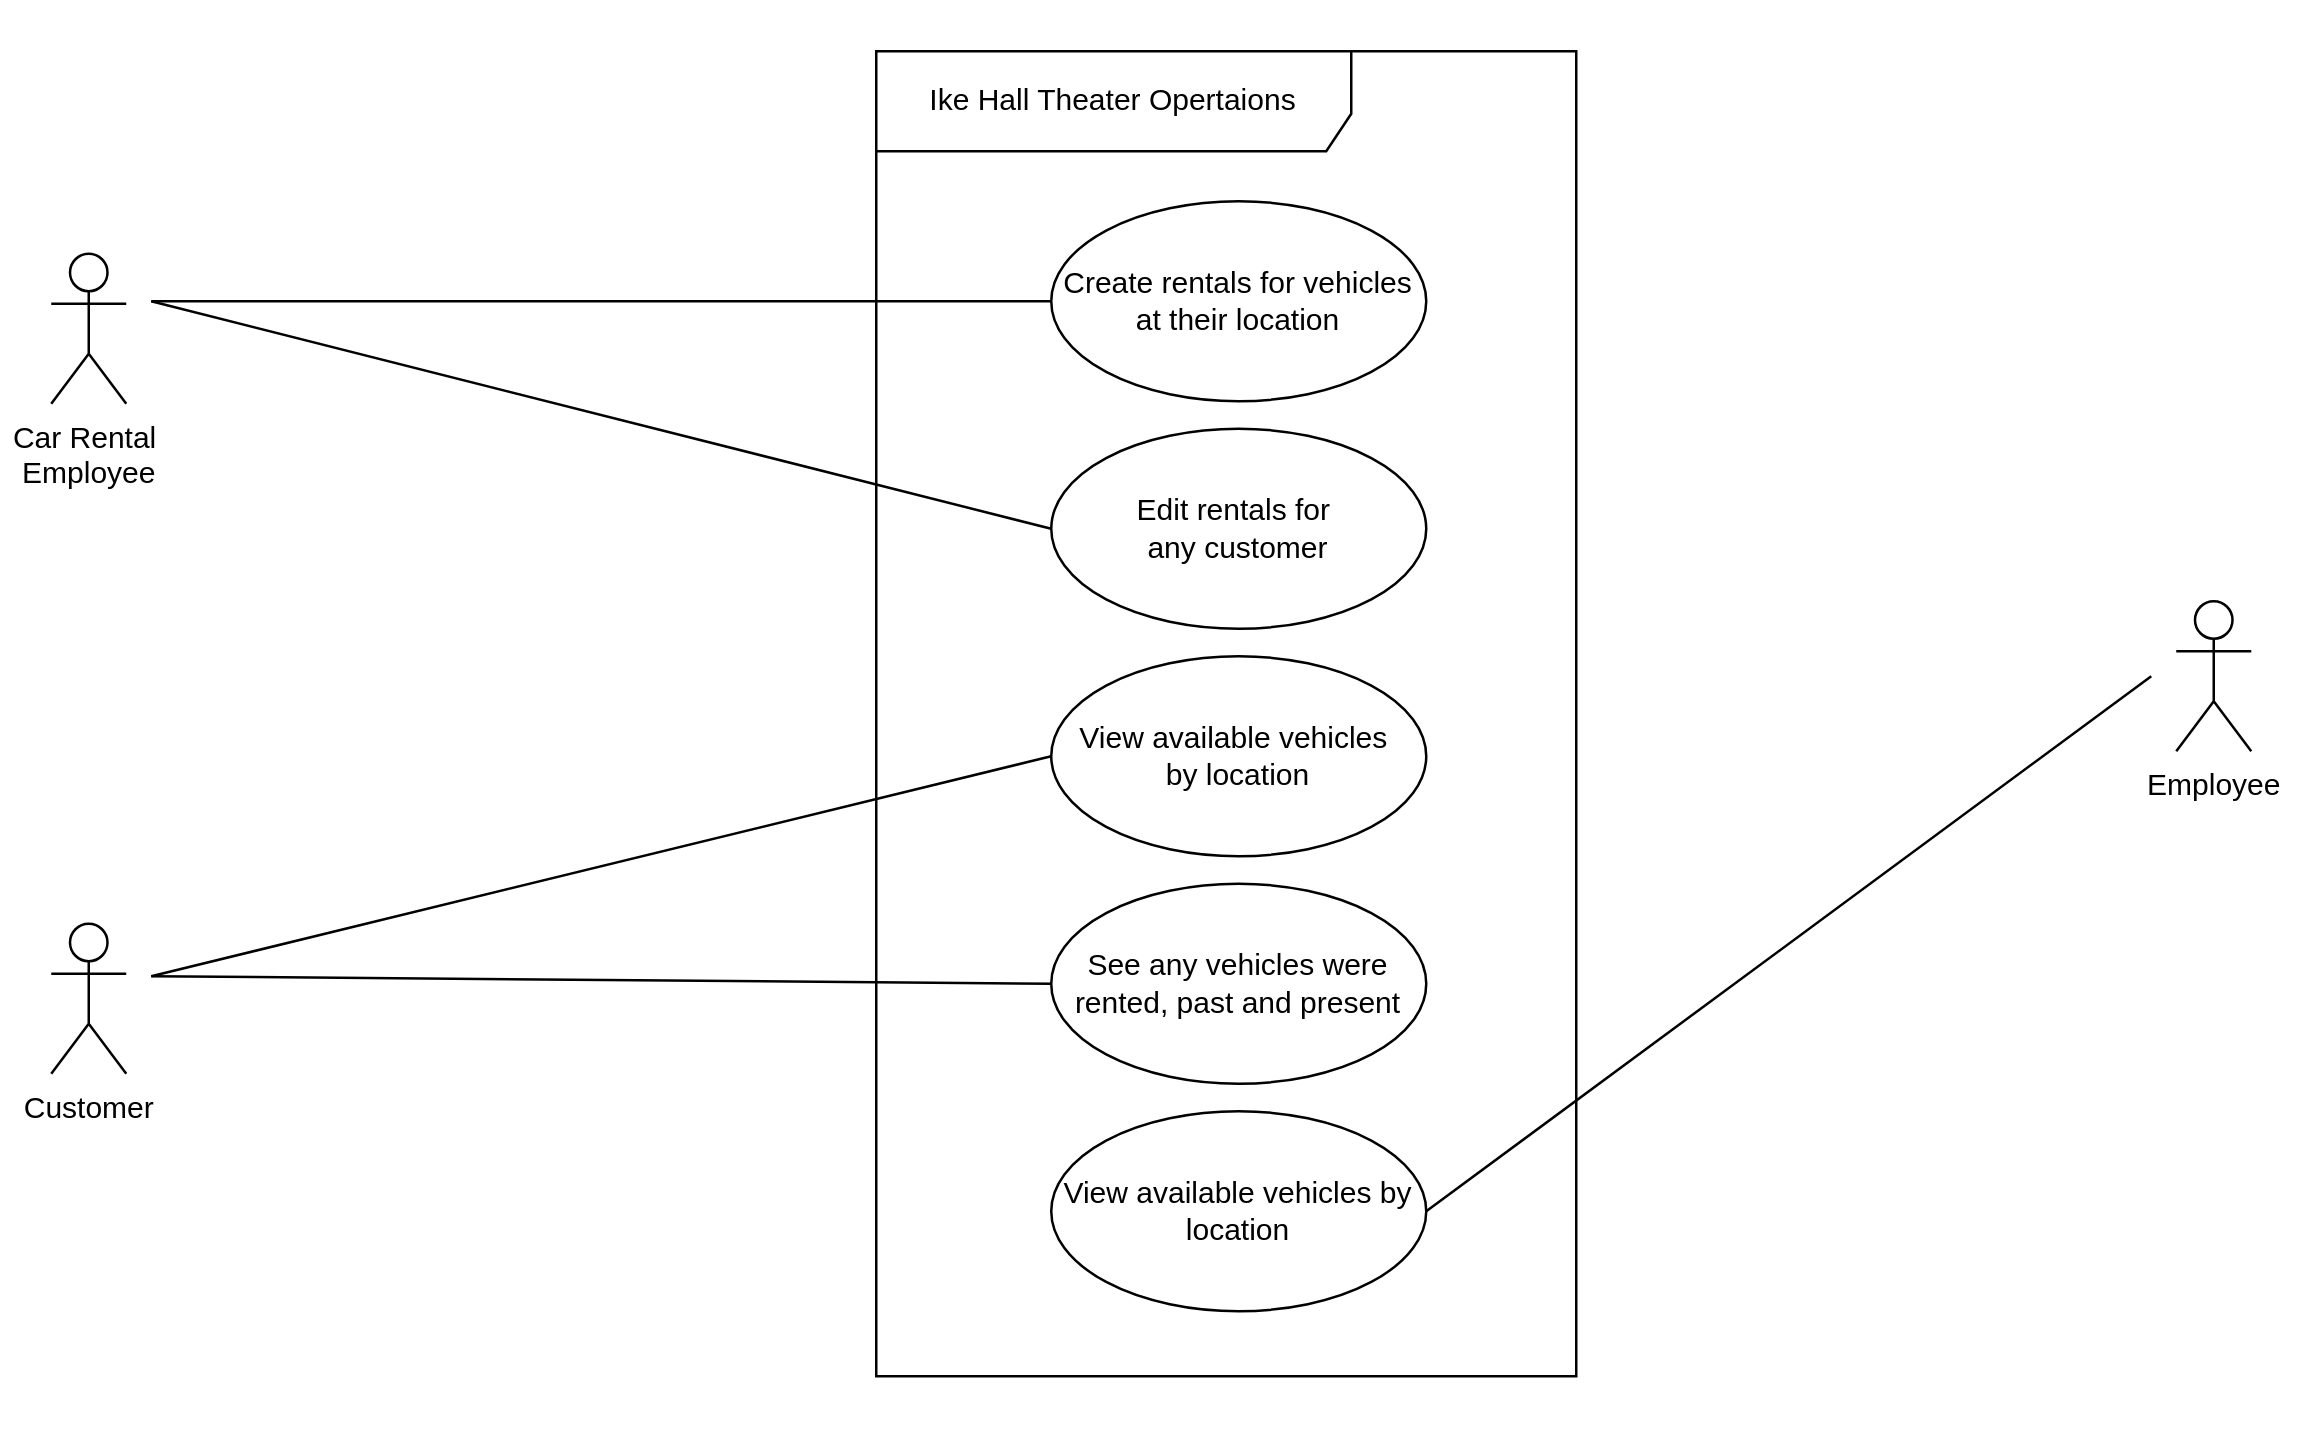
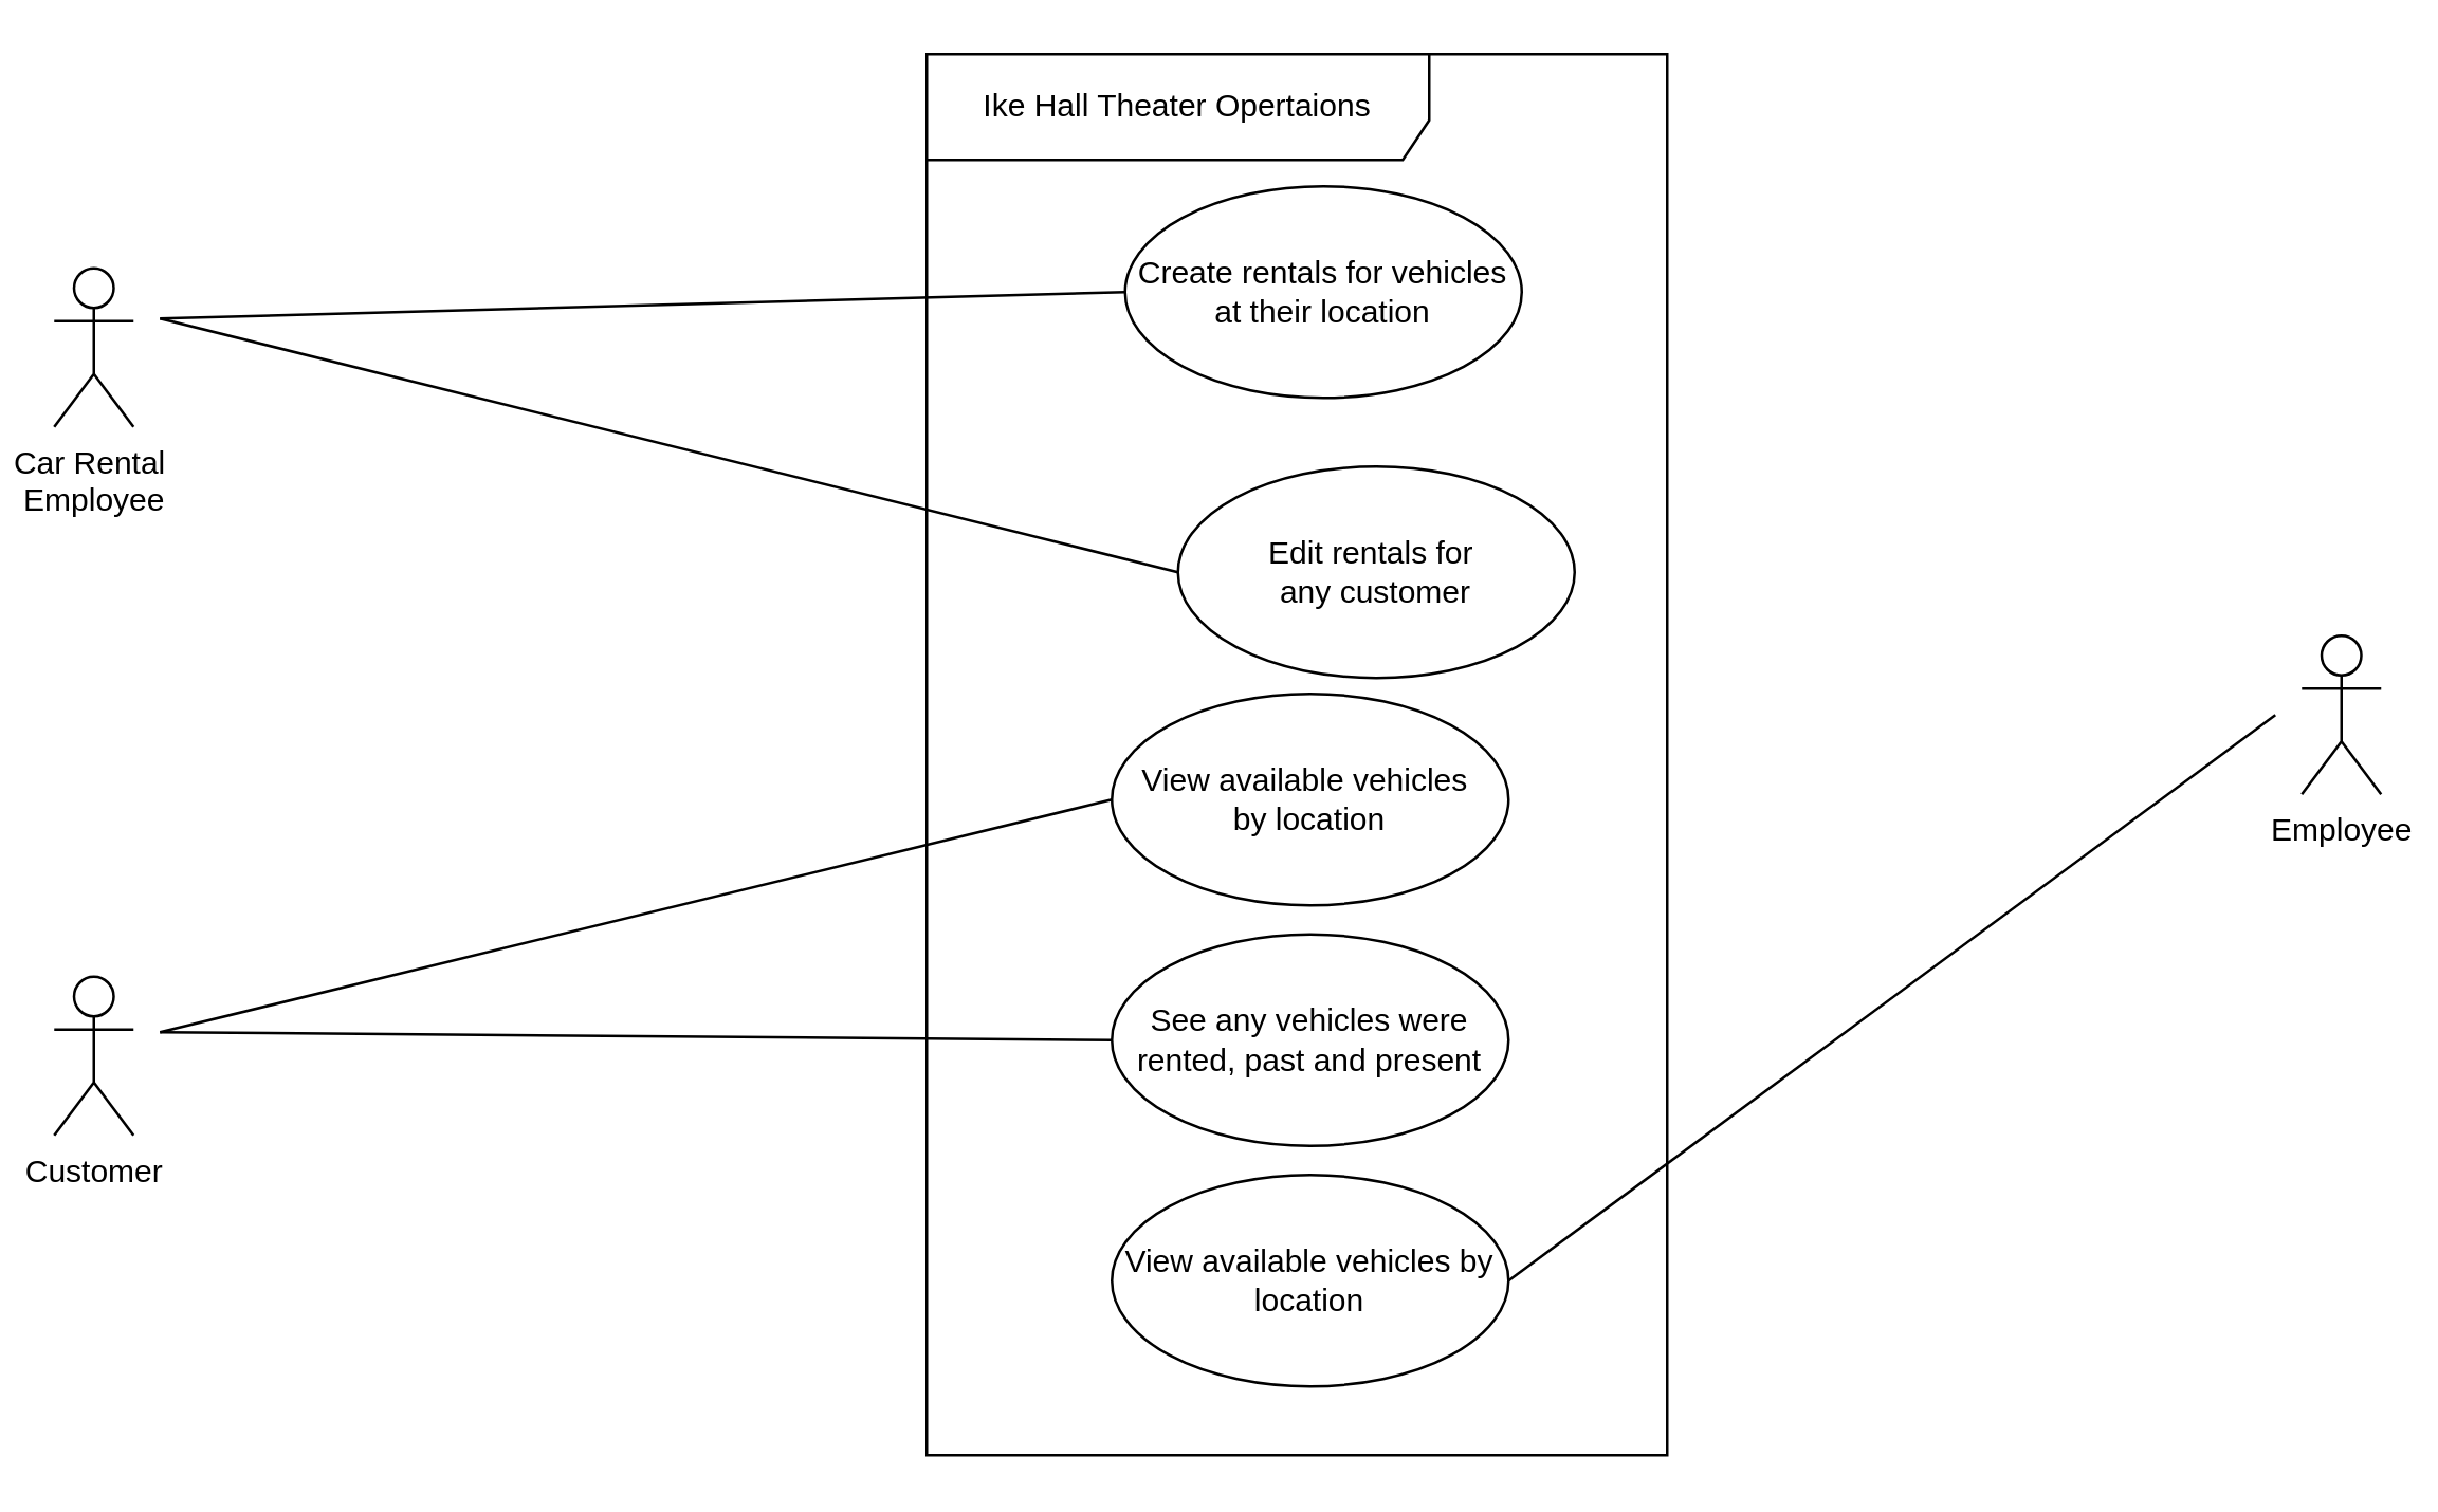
- <mxCell id="5" value="Create rentals for vehicles at their location" style="ellipse;whiteSpace=wrap;html=1;" parent="1" vertex="1"><mxGeometry x="420" y="80" width="150" height="80" as="geometry" /></mxCell>
+ <mxCell id="5" value="Create rentals for vehicles at their location" style="ellipse;whiteSpace=wrap;html=1;" parent="1" vertex="1"><mxGeometry x="425" y="70" width="150" height="80" as="geometry" /></mxCell>
- <mxCell id="8" value="Edit rentals for&amp;nbsp;&lt;div&gt;any customer&lt;/div&gt;" style="ellipse;whiteSpace=wrap;html=1;" parent="1" vertex="1"><mxGeometry x="420" y="171" width="150" height="80" as="geometry" /></mxCell>
+ <mxCell id="8" value="Edit rentals for&amp;nbsp;&lt;div&gt;any customer&lt;/div&gt;" style="ellipse;whiteSpace=wrap;html=1;" parent="1" vertex="1"><mxGeometry x="445" y="176" width="150" height="80" as="geometry" /></mxCell>
